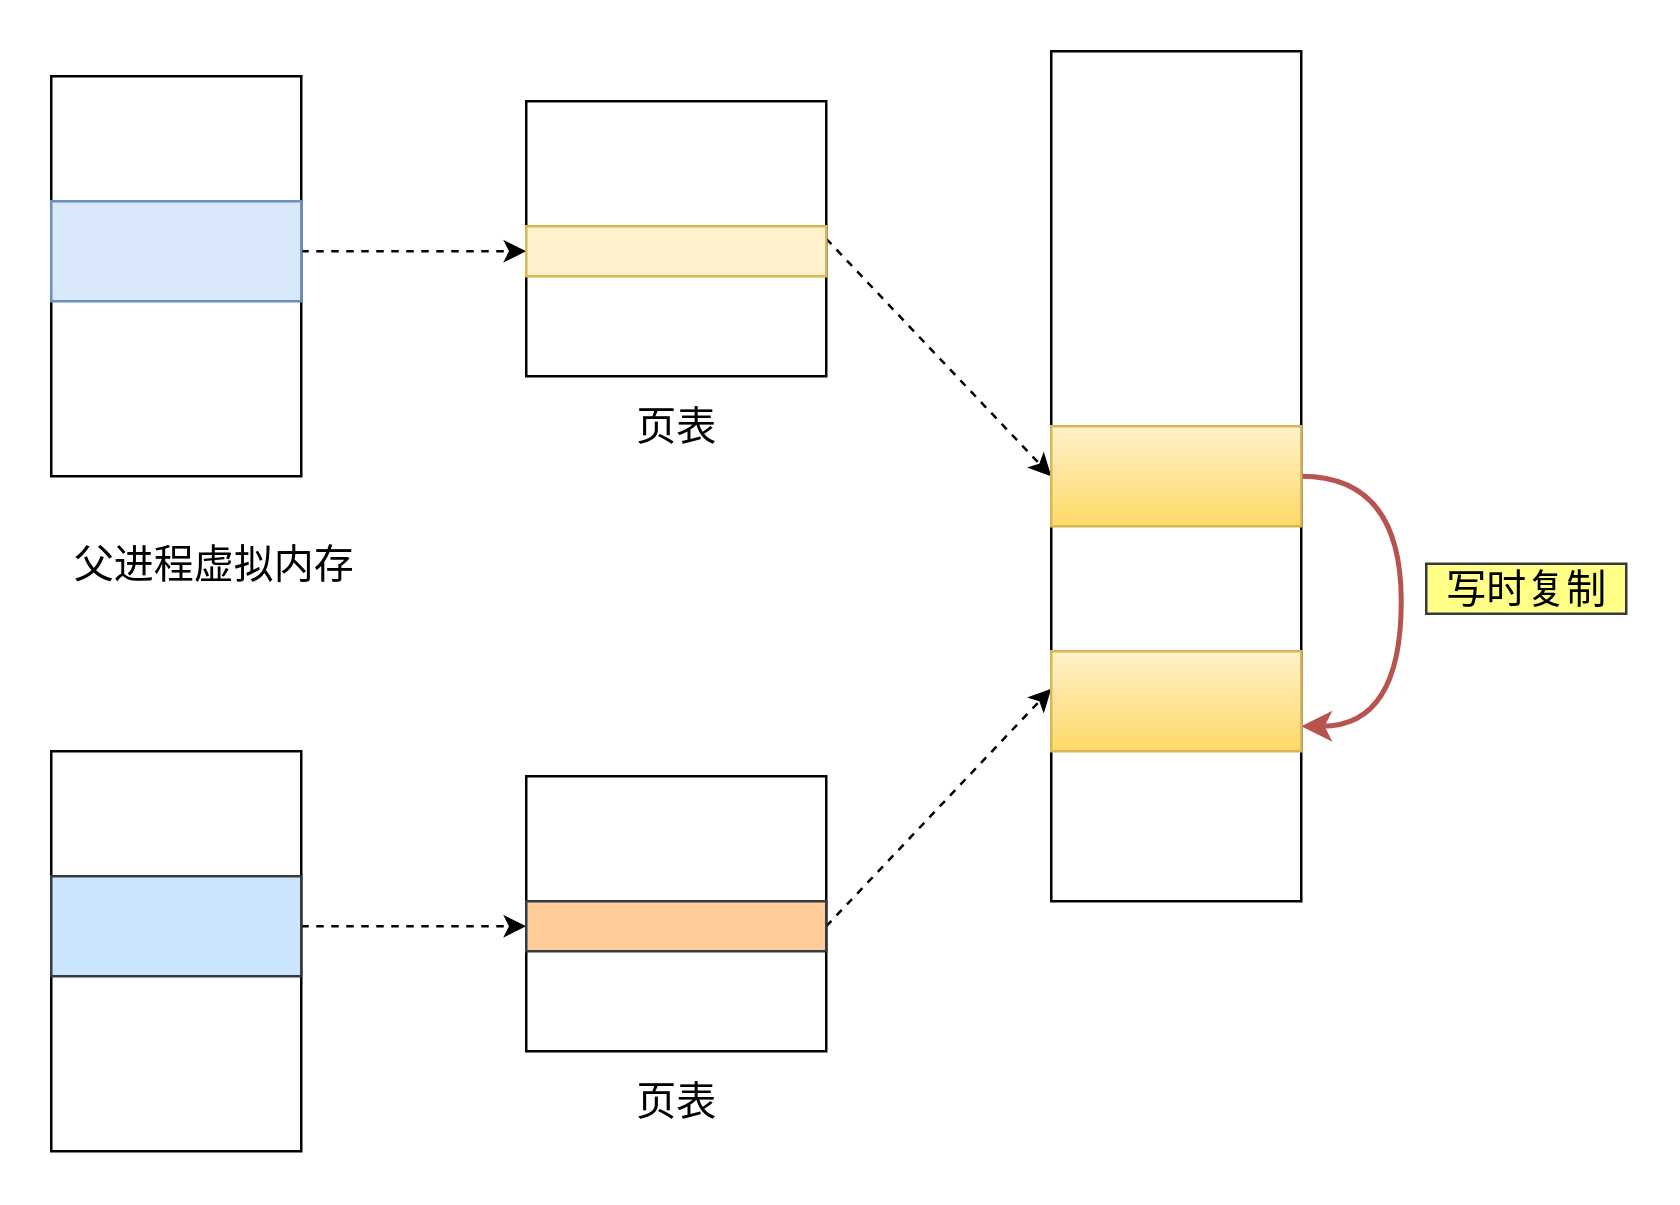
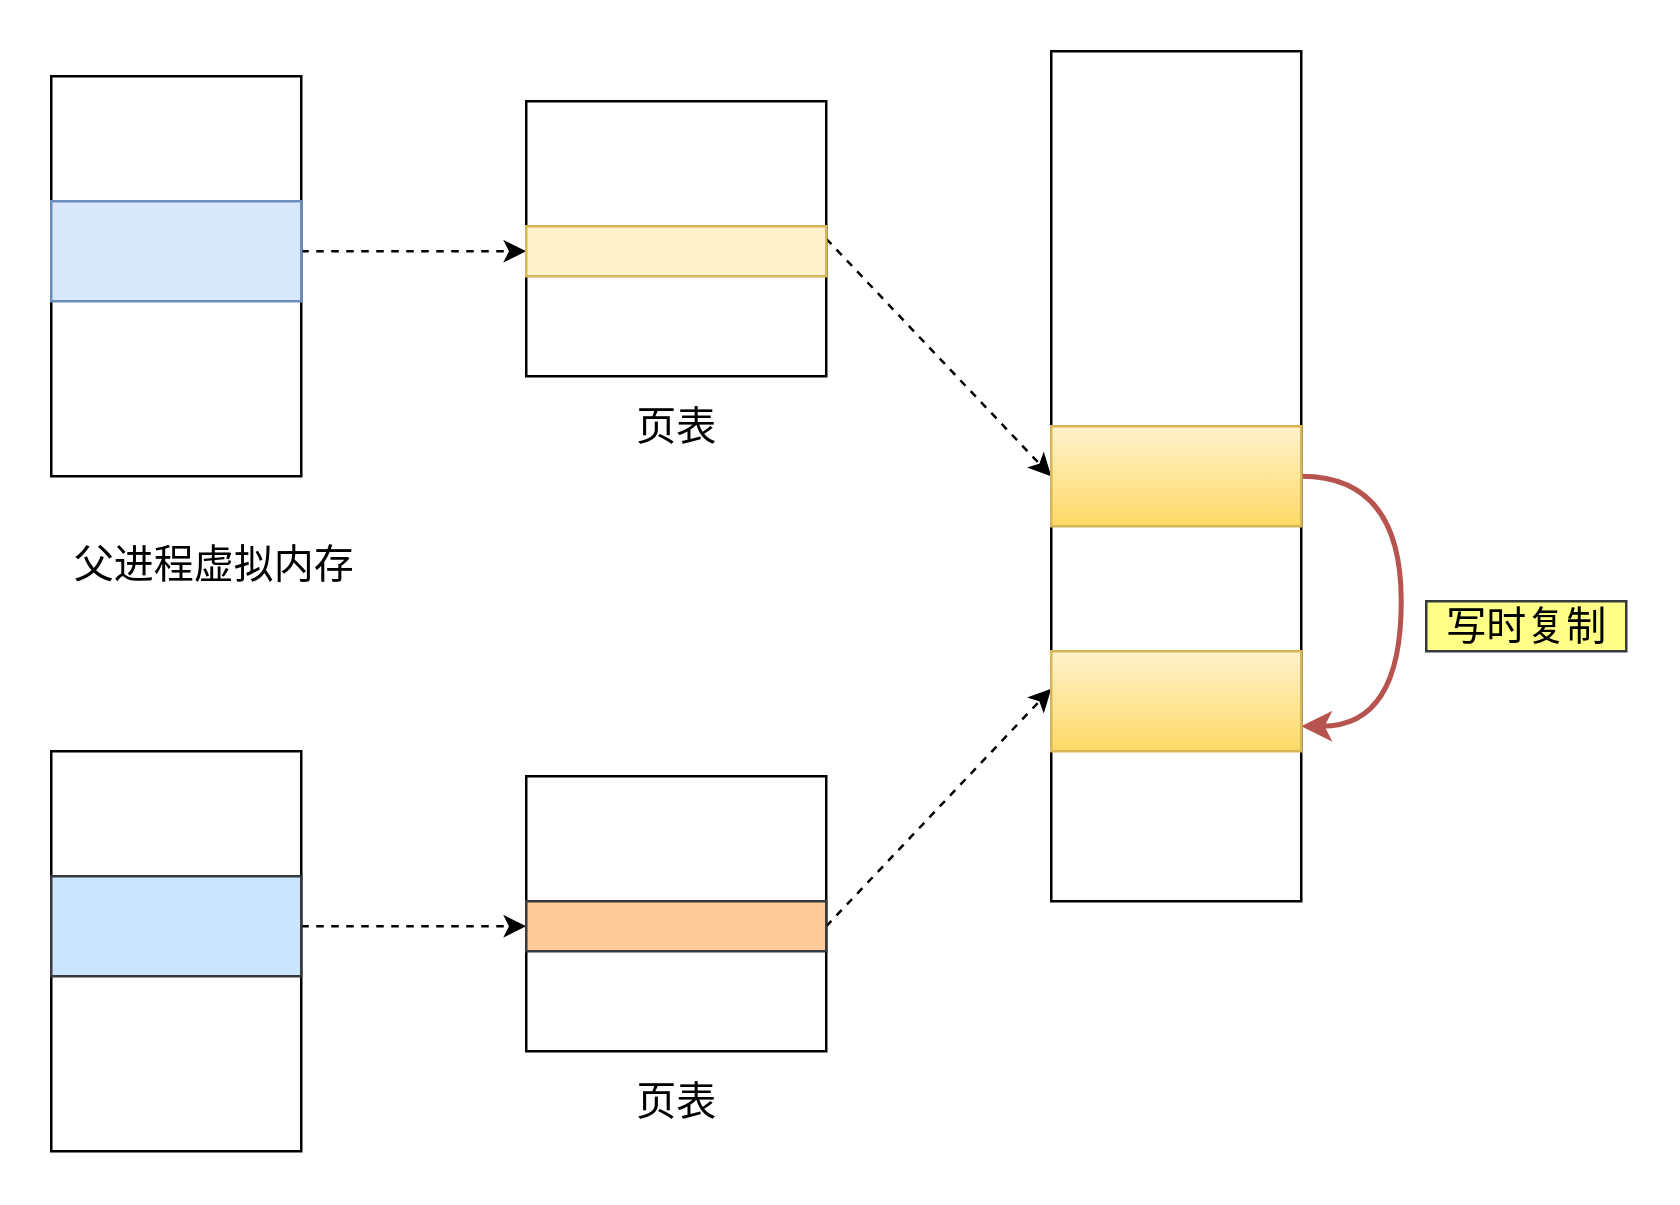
- <mxCell id="20" value="写时复制" style="text;html=1;align=center;verticalAlign=middle;resizable=0;points=[];autosize=1;strokeColor=#36393d;fontSize=16;fillColor=#ffff88;" vertex="1" parent="1"><mxGeometry x="570" y="225" width="80" height="20" as="geometry" /></mxCell>
+ <mxCell id="20" value="写时复制" style="text;html=1;align=center;verticalAlign=middle;resizable=0;points=[];autosize=1;strokeColor=#36393d;fontSize=16;fillColor=#ffff88;" vertex="1" parent="1"><mxGeometry x="570" y="240" width="80" height="20" as="geometry" /></mxCell>
